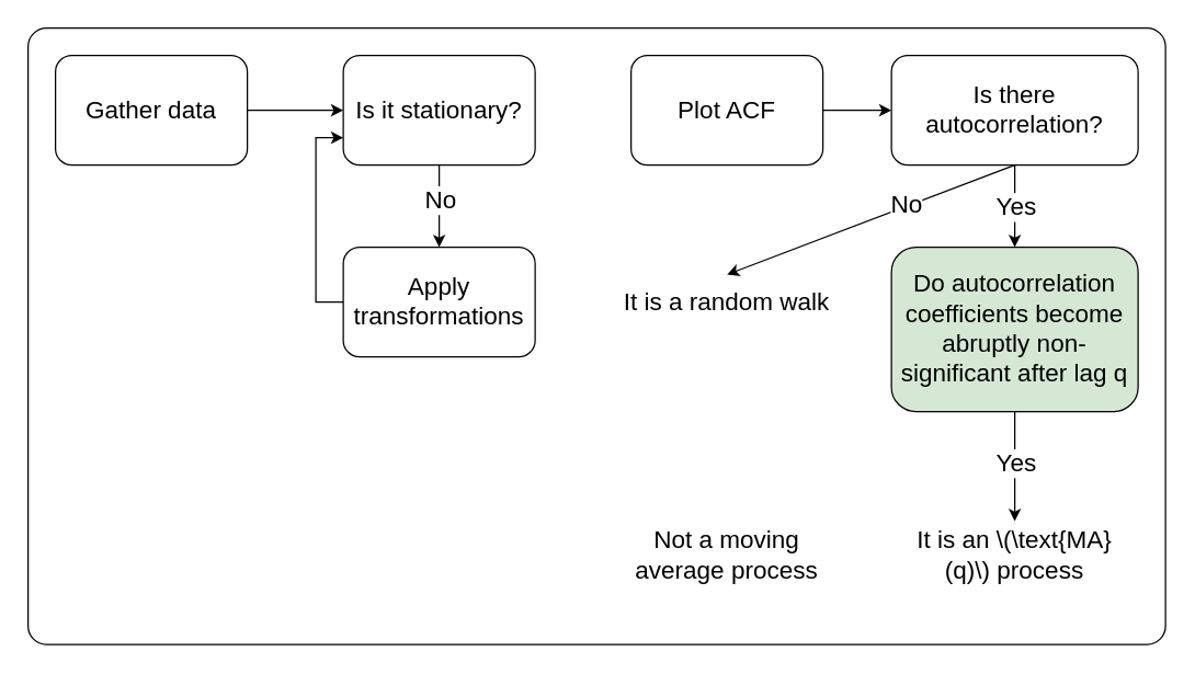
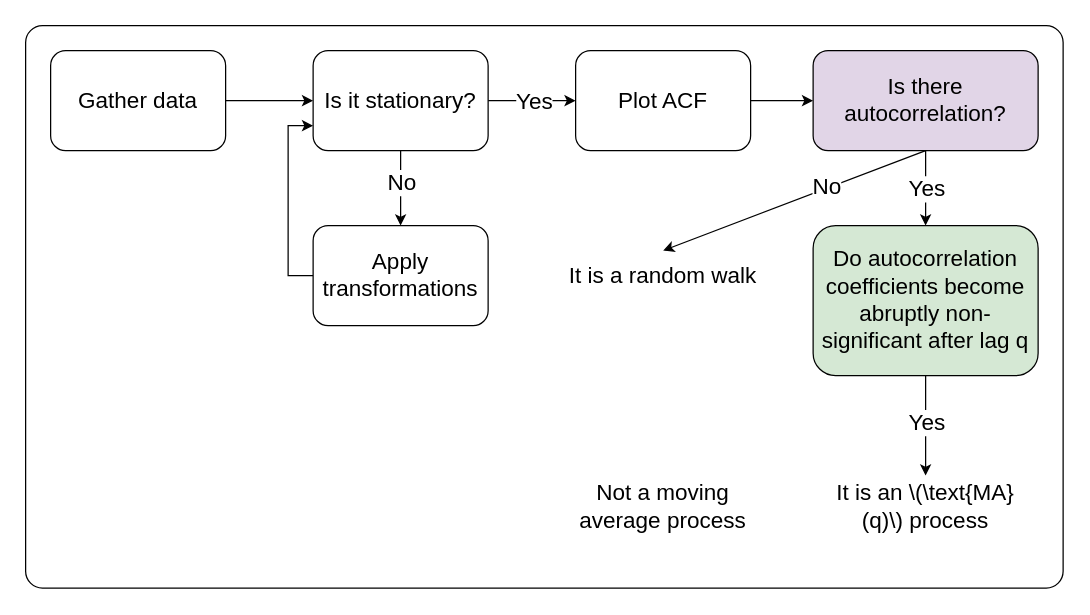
+ <mxCell id="5" style="edgeStyle=orthogonalEdgeStyle;rounded=0;orthogonalLoop=1;jettySize=auto;html=1;exitX=1;exitY=0.5;exitDx=0;exitDy=0;entryX=0;entryY=0.5;entryDx=0;entryDy=0;spacing=12;" parent="1" source="9" target="11" edge="1"><mxGeometry relative="1" as="geometry"><Array as="points"><mxPoint x="440" y="80" /><mxPoint x="440" y="80" /></Array></mxGeometry></mxCell>
+ <mxCell id="6" value="&lt;font style=&quot;font-size: 18px;&quot;&gt;Yes&lt;/font&gt;" style="edgeLabel;html=1;align=center;verticalAlign=middle;resizable=0;points=[];spacing=3;spacingLeft=0;" parent="5" vertex="1" connectable="0"><mxGeometry x="-0.185" relative="1" as="geometry"><mxPoint x="7" as="offset" /></mxGeometry></mxCell>
- <mxCell id="17" value="&lt;font style=&quot;font-size: 18px;&quot;&gt;Is there autocorrelation?&lt;/font&gt;" style="rounded=1;whiteSpace=wrap;html=1;" parent="1" vertex="1"><mxGeometry x="650" y="40" width="180" height="80" as="geometry" /></mxCell>
+ <mxCell id="17" value="&lt;font style=&quot;font-size: 18px;&quot;&gt;Is there autocorrelation?&lt;/font&gt;" style="rounded=1;whiteSpace=wrap;html=1;fillColor=#e1d5e7;" parent="1" vertex="1"><mxGeometry x="650" y="40" width="180" height="80" as="geometry" /></mxCell>
